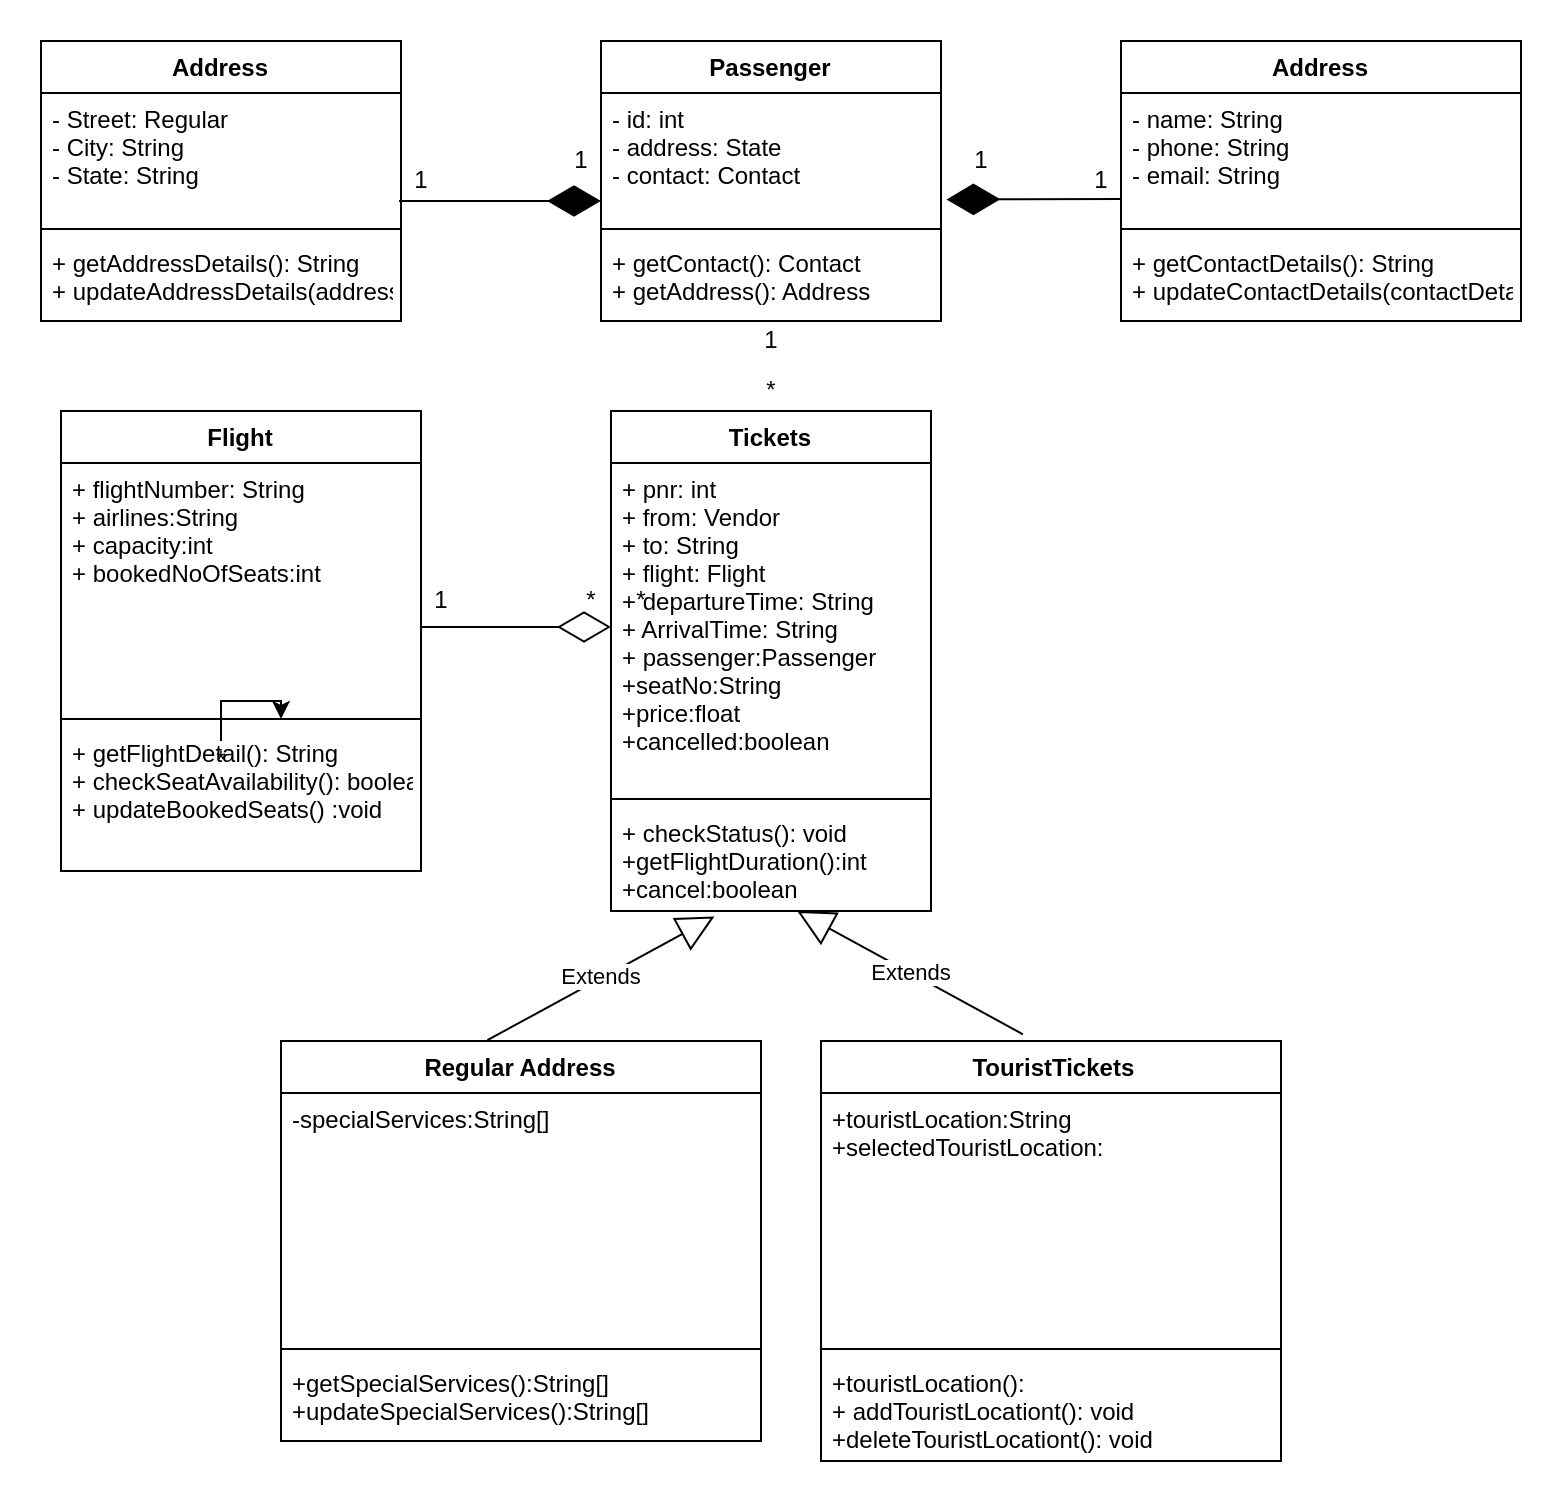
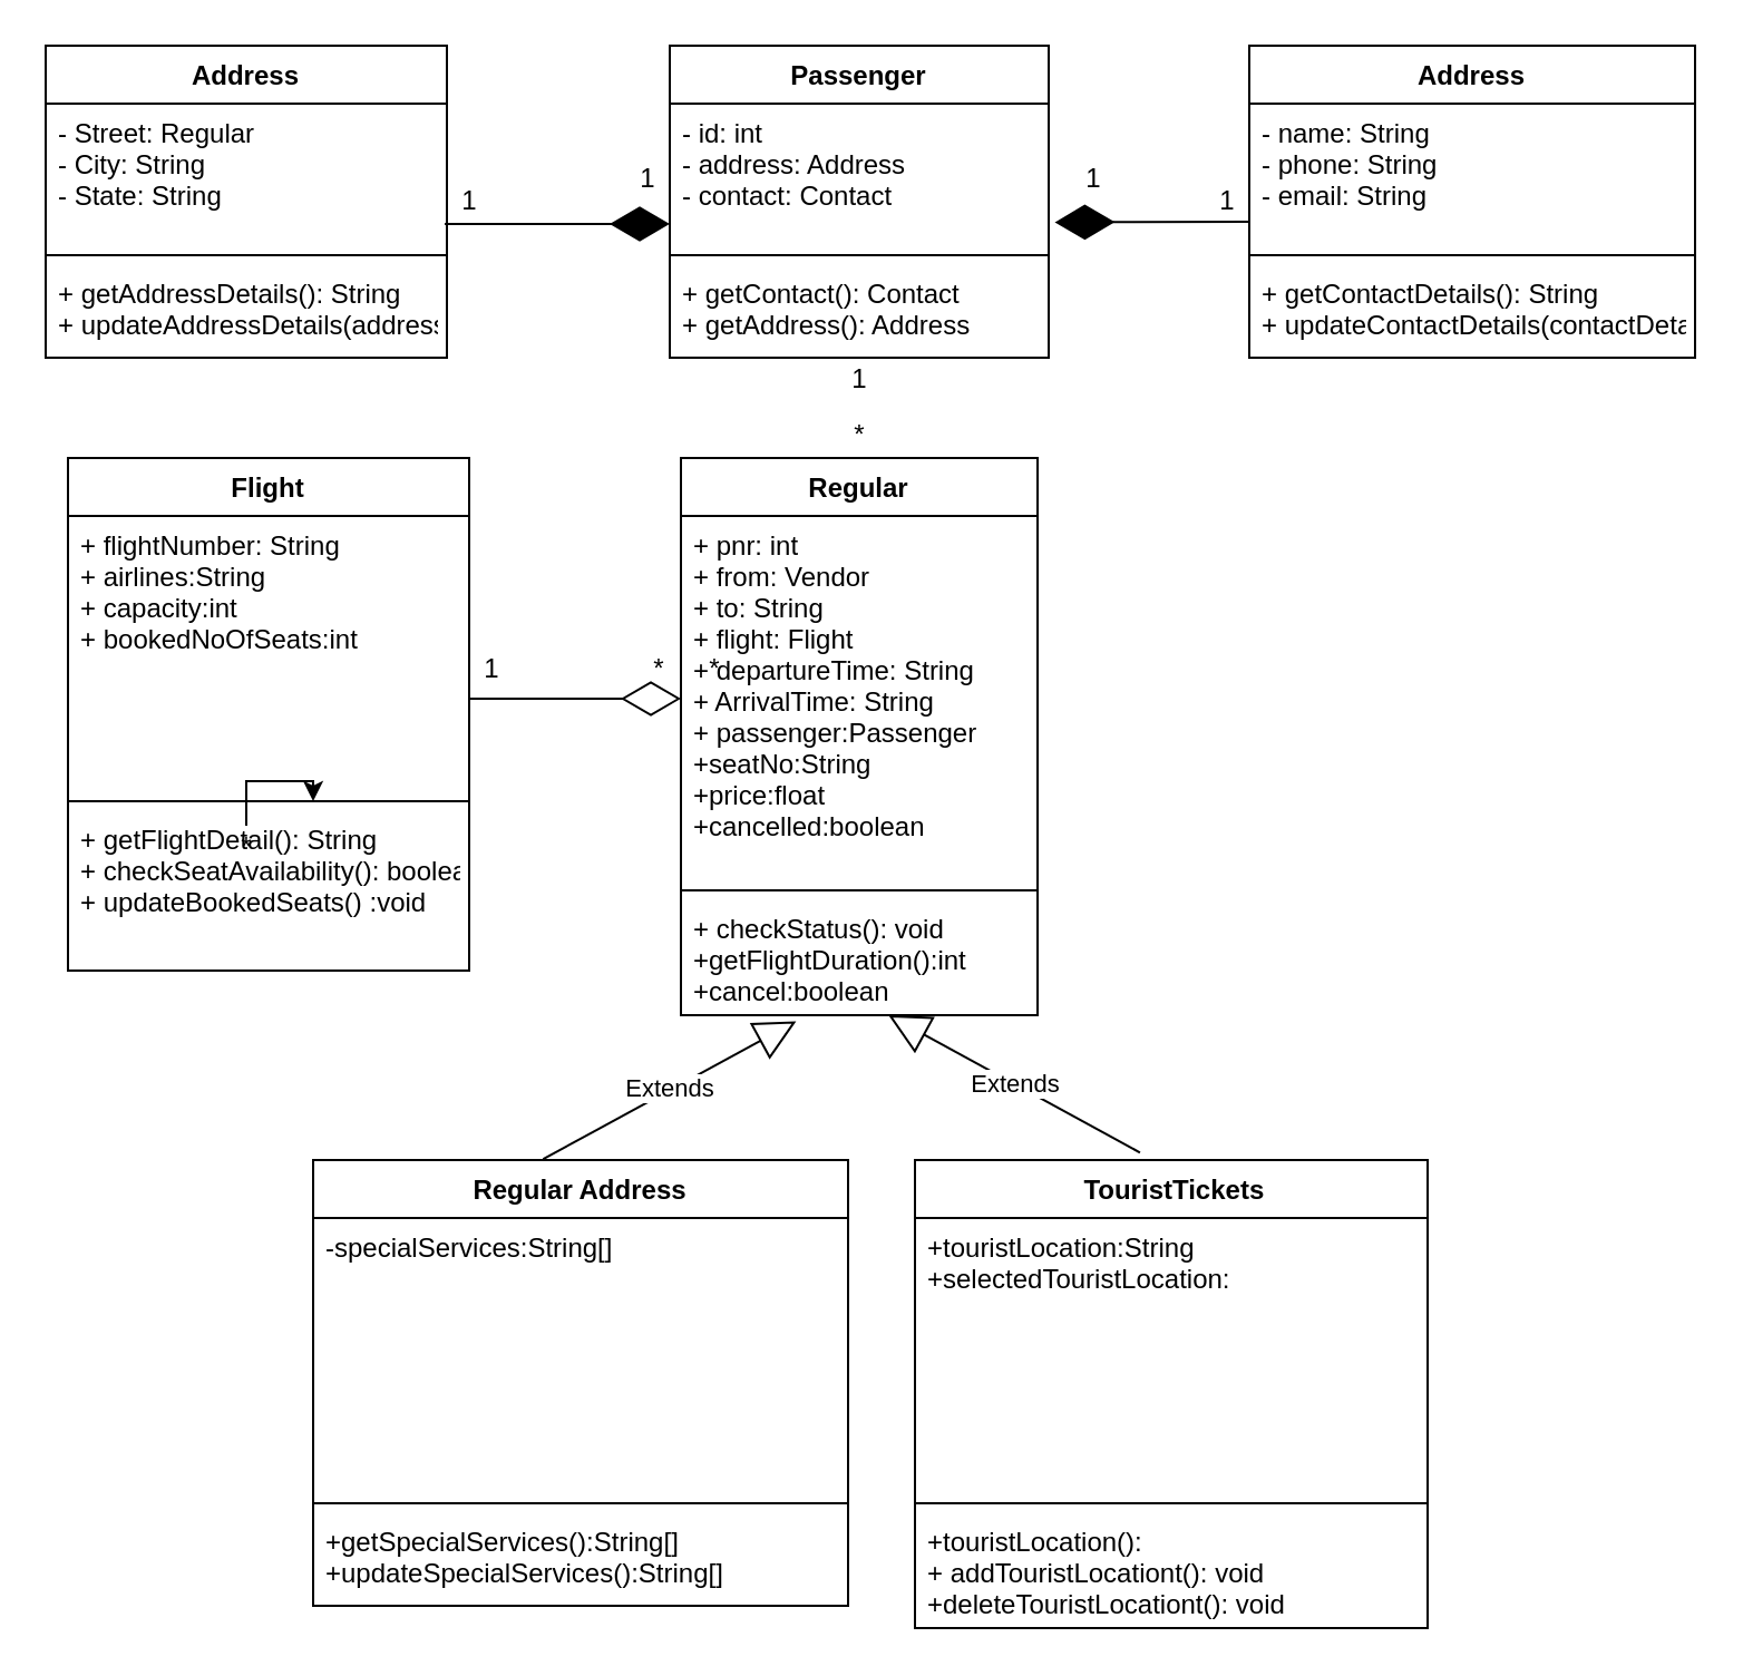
- <mxCell id="11" value="- id: int&#10;- address: State&#10;- contact: Contact" style="text;strokeColor=none;fillColor=none;align=left;verticalAlign=top;spacingLeft=4;spacingRight=4;overflow=hidden;rotatable=0;points=[[0,0.5],[1,0.5]];portConstraint=eastwest;" parent="10" vertex="1"><mxGeometry y="26" width="170" height="64" as="geometry" /></mxCell>
+ <mxCell id="11" value="- id: int&#10;- address: Address&#10;- contact: Contact" style="text;strokeColor=none;fillColor=none;align=left;verticalAlign=top;spacingLeft=4;spacingRight=4;overflow=hidden;rotatable=0;points=[[0,0.5],[1,0.5]];portConstraint=eastwest;" parent="10" vertex="1"><mxGeometry y="26" width="170" height="64" as="geometry" /></mxCell>
- <mxCell id="18" value="Tickets" style="swimlane;fontStyle=1;align=center;verticalAlign=top;childLayout=stackLayout;horizontal=1;startSize=26;horizontalStack=0;resizeParent=1;resizeParentMax=0;resizeLast=0;collapsible=1;marginBottom=0;" parent="1" vertex="1"><mxGeometry x="305" y="205" width="160" height="250" as="geometry" /></mxCell>
+ <mxCell id="18" value="Regular" style="swimlane;fontStyle=1;align=center;verticalAlign=top;childLayout=stackLayout;horizontal=1;startSize=26;horizontalStack=0;resizeParent=1;resizeParentMax=0;resizeLast=0;collapsible=1;marginBottom=0;" parent="1" vertex="1"><mxGeometry x="305" y="205" width="160" height="250" as="geometry" /></mxCell>
